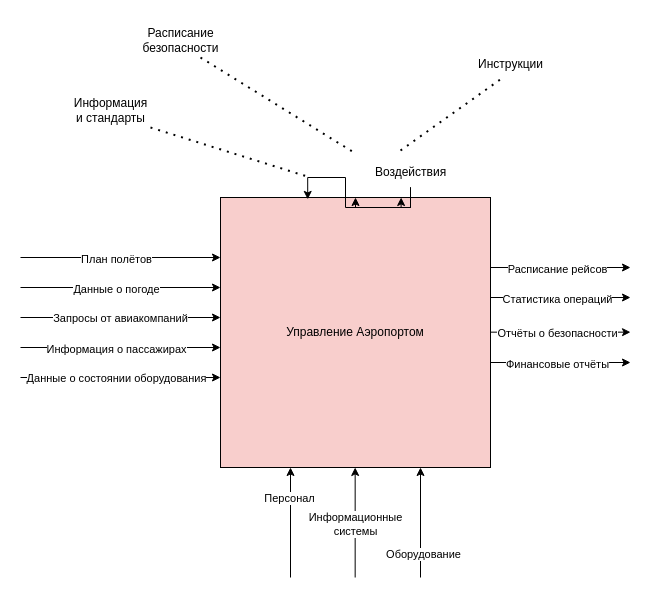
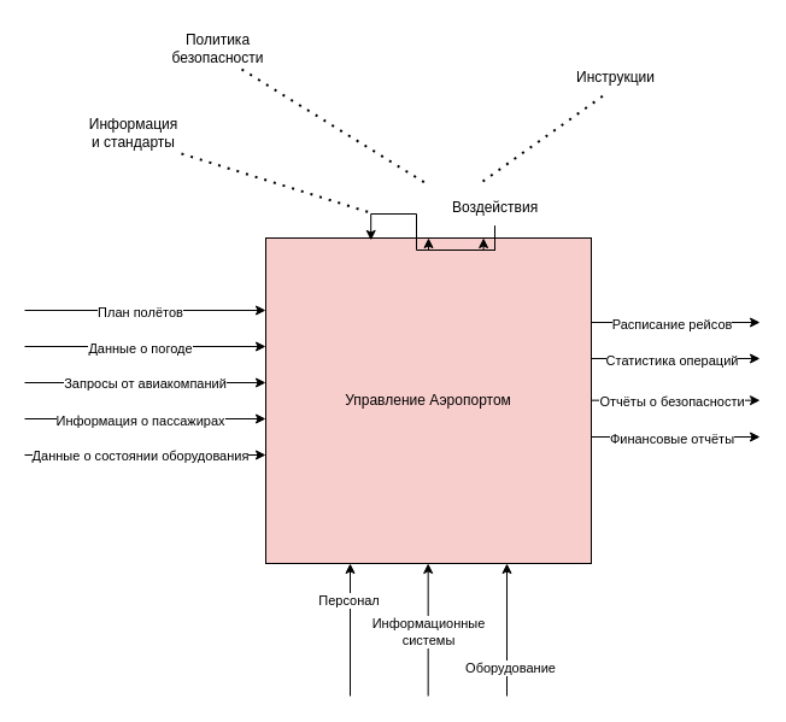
- <mxCell id="34" value="Расписание&lt;br&gt;безопасности" style="text;html=1;align=center;verticalAlign=middle;resizable=0;points=[];autosize=1;strokeColor=none;fillColor=none;" vertex="1" parent="1"><mxGeometry x="130" y="20" width="100" height="40" as="geometry" /></mxCell>
+ <mxCell id="34" value="Политика&lt;br&gt;безопасности" style="text;html=1;align=center;verticalAlign=middle;resizable=0;points=[];autosize=1;strokeColor=none;fillColor=none;" vertex="1" parent="1"><mxGeometry x="130" y="20" width="100" height="40" as="geometry" /></mxCell>
